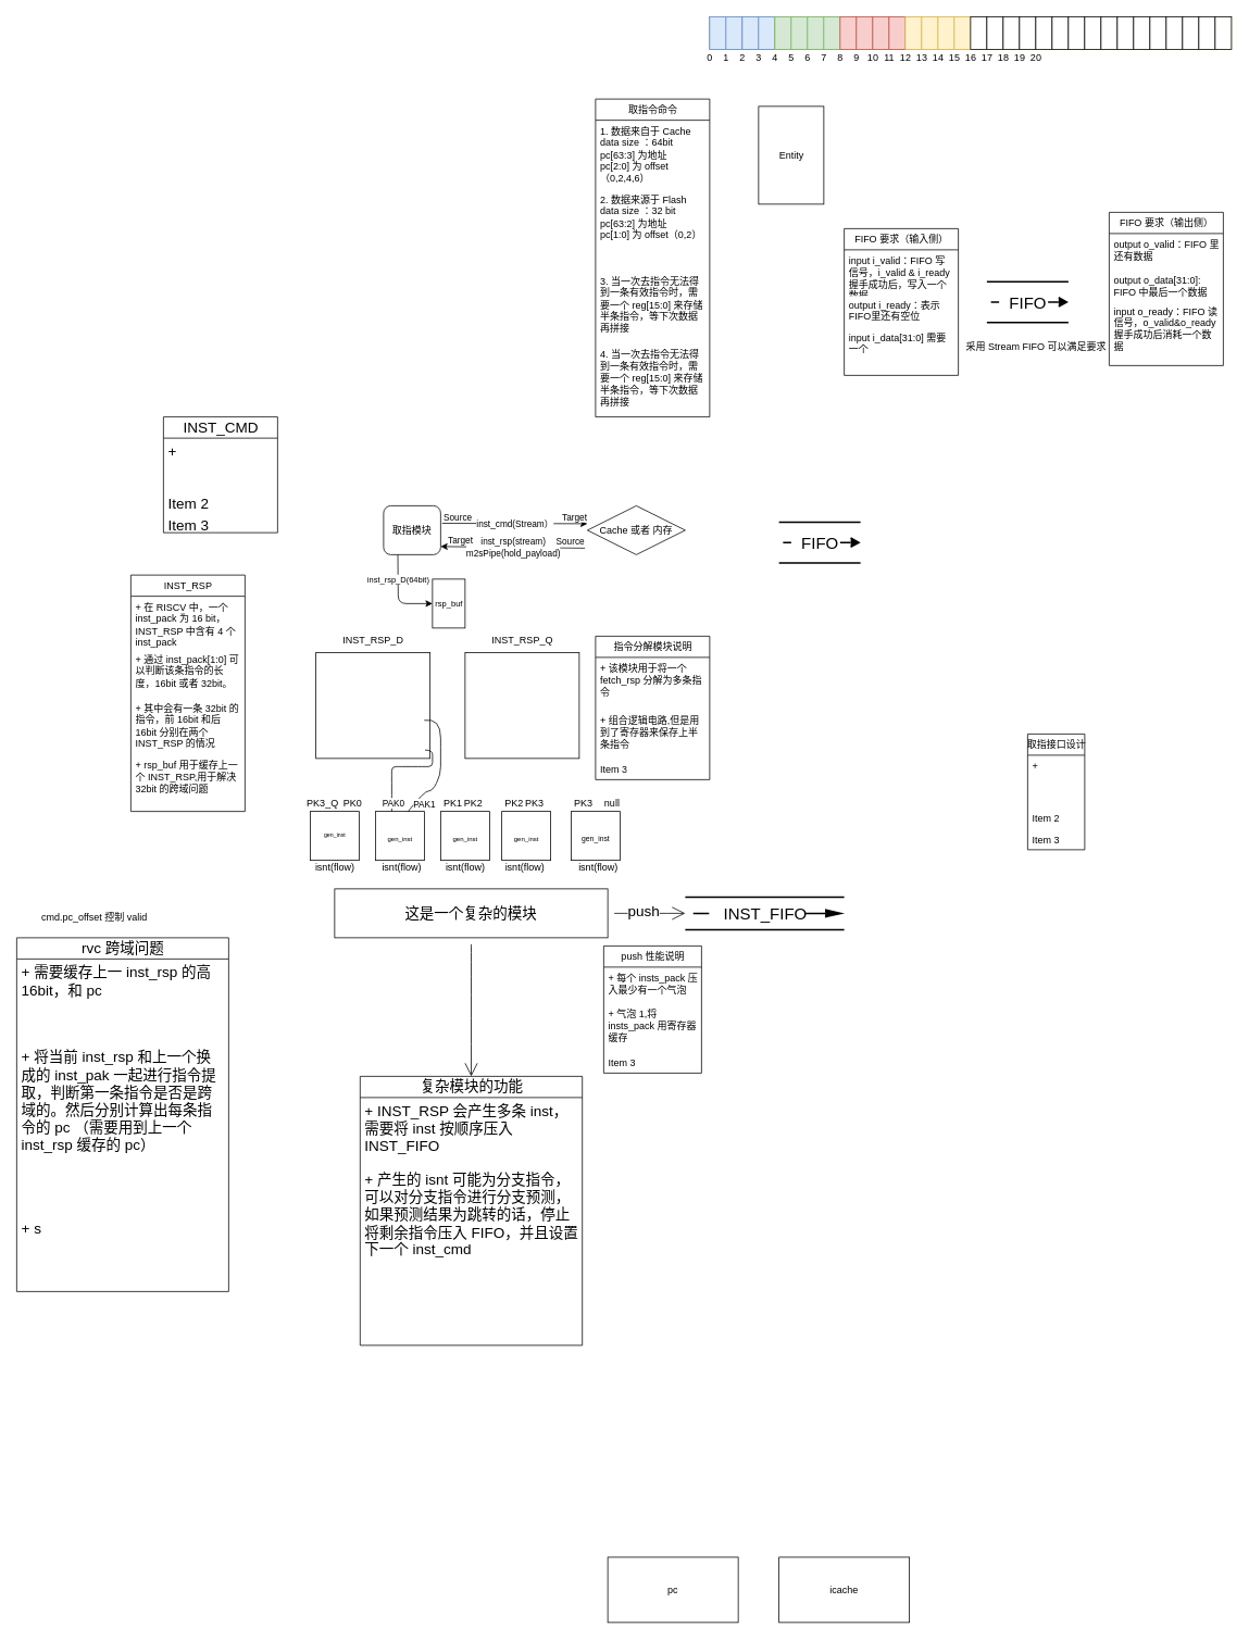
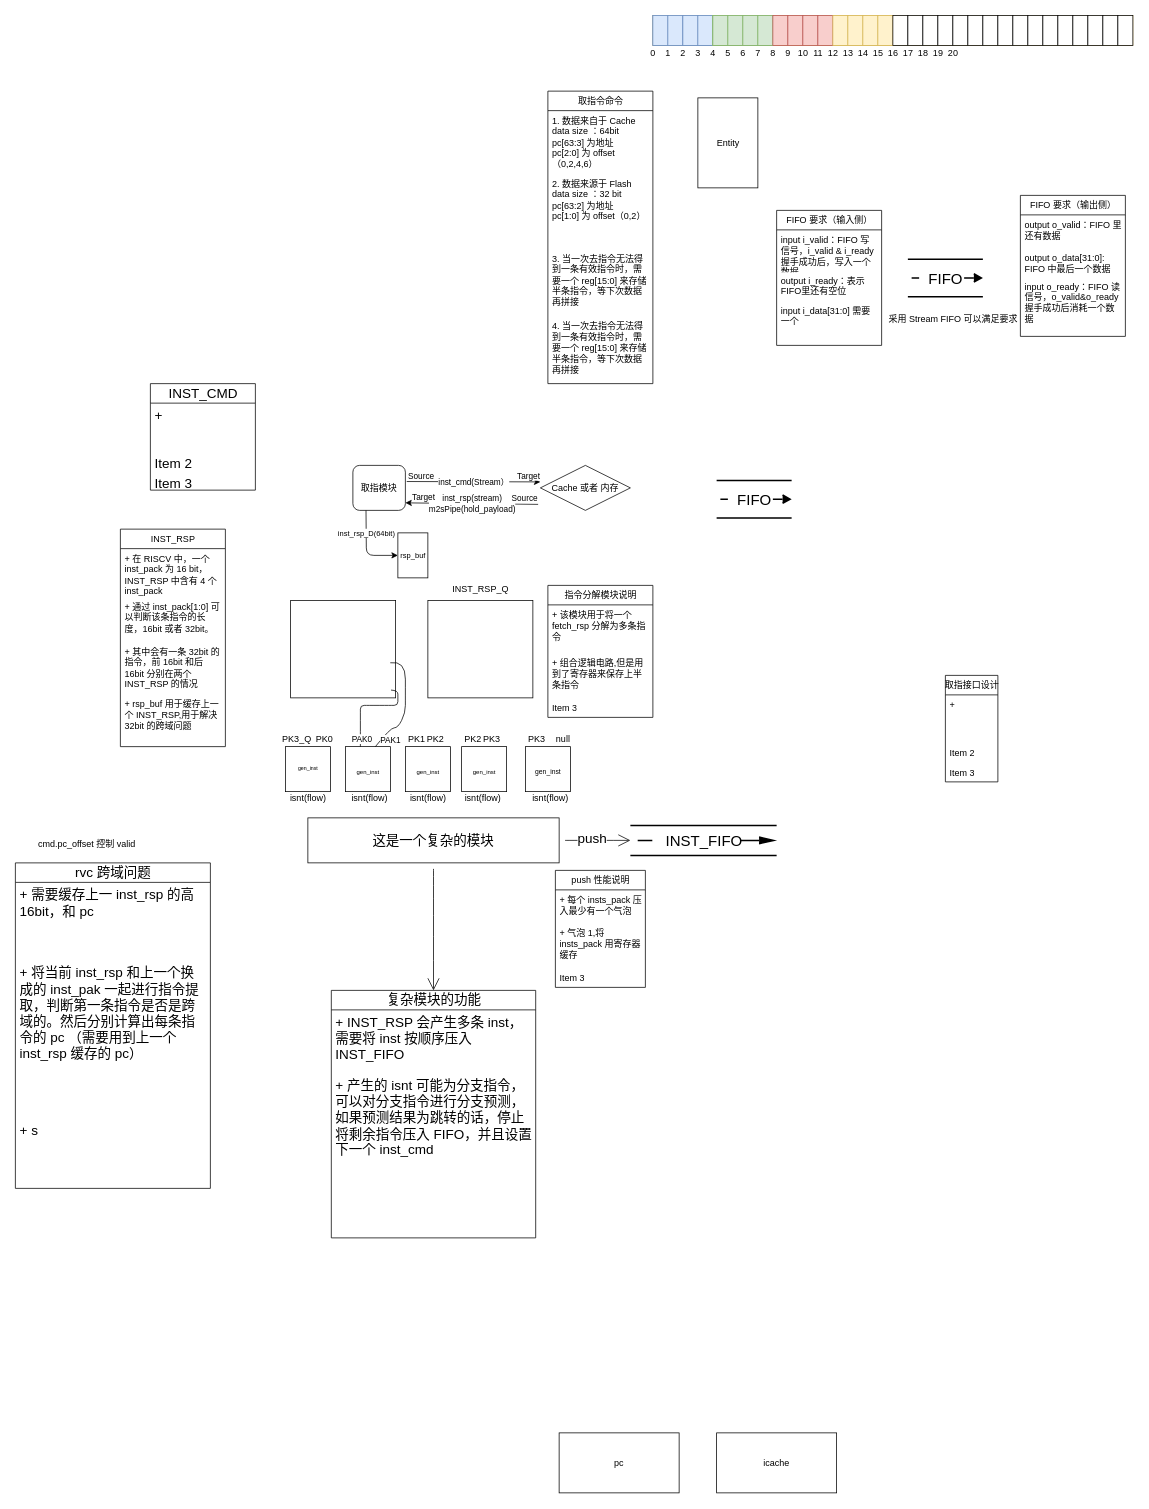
- <mxCell id="131" value="INST_RSP_D" style="text;html=1;align=center;verticalAlign=middle;resizable=0;points=[];autosize=1;strokeColor=none;fillColor=none;" parent="129" vertex="1"><mxGeometry x="20" width="100" height="30" as="geometry" /></mxCell>
